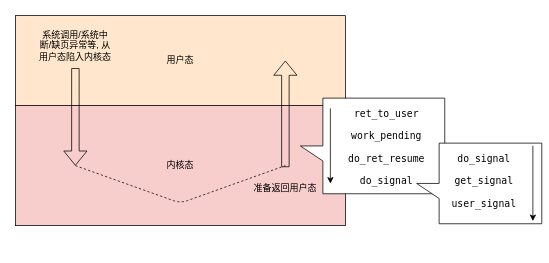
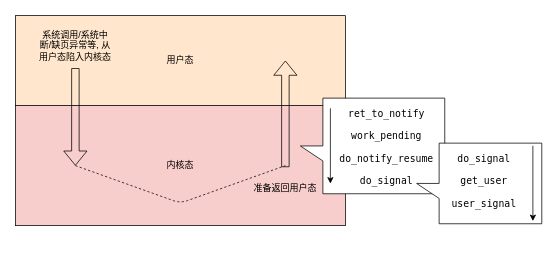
- <mxCell id="10" value="&lt;span style=&quot;font-family: monospace ; font-size: medium ; background-color: rgb(255 , 255 , 255)&quot;&gt;ret_to_user&lt;/span&gt;" style="text;html=1;strokeColor=none;fillColor=none;align=center;verticalAlign=middle;whiteSpace=wrap;rounded=0;" vertex="1" parent="1"><mxGeometry x="460" y="140" width="110" height="20" as="geometry" /></mxCell>
+ <mxCell id="10" value="&lt;span style=&quot;font-family: monospace ; font-size: medium ; background-color: rgb(255 , 255 , 255)&quot;&gt;ret_to_notify&lt;/span&gt;" style="text;html=1;strokeColor=none;fillColor=none;align=center;verticalAlign=middle;whiteSpace=wrap;rounded=0;" vertex="1" parent="1"><mxGeometry x="460" y="140" width="110" height="20" as="geometry" /></mxCell>
- <mxCell id="12" value="&lt;span style=&quot;font-family: monospace ; font-size: medium ; background-color: rgb(255 , 255 , 255)&quot;&gt;do_ret_resume&lt;/span&gt;" style="text;html=1;strokeColor=none;fillColor=none;align=center;verticalAlign=middle;whiteSpace=wrap;rounded=0;" vertex="1" parent="1"><mxGeometry x="460" y="200" width="110" height="20" as="geometry" /></mxCell>
+ <mxCell id="12" value="&lt;span style=&quot;font-family: monospace ; font-size: medium ; background-color: rgb(255 , 255 , 255)&quot;&gt;do_notify_resume&lt;/span&gt;" style="text;html=1;strokeColor=none;fillColor=none;align=center;verticalAlign=middle;whiteSpace=wrap;rounded=0;" vertex="1" parent="1"><mxGeometry x="460" y="200" width="110" height="20" as="geometry" /></mxCell>
- <mxCell id="17" value="&lt;span style=&quot;font-family: monospace ; font-size: medium ; background-color: rgb(255 , 255 , 255)&quot;&gt;get_signal&lt;/span&gt;" style="text;html=1;strokeColor=none;fillColor=none;align=center;verticalAlign=middle;whiteSpace=wrap;rounded=0;" vertex="1" parent="1"><mxGeometry x="590" y="230" width="110" height="20" as="geometry" /></mxCell>
+ <mxCell id="17" value="&lt;span style=&quot;font-family: monospace ; font-size: medium ; background-color: rgb(255 , 255 , 255)&quot;&gt;get_user&lt;/span&gt;" style="text;html=1;strokeColor=none;fillColor=none;align=center;verticalAlign=middle;whiteSpace=wrap;rounded=0;" vertex="1" parent="1"><mxGeometry x="590" y="230" width="110" height="20" as="geometry" /></mxCell>
